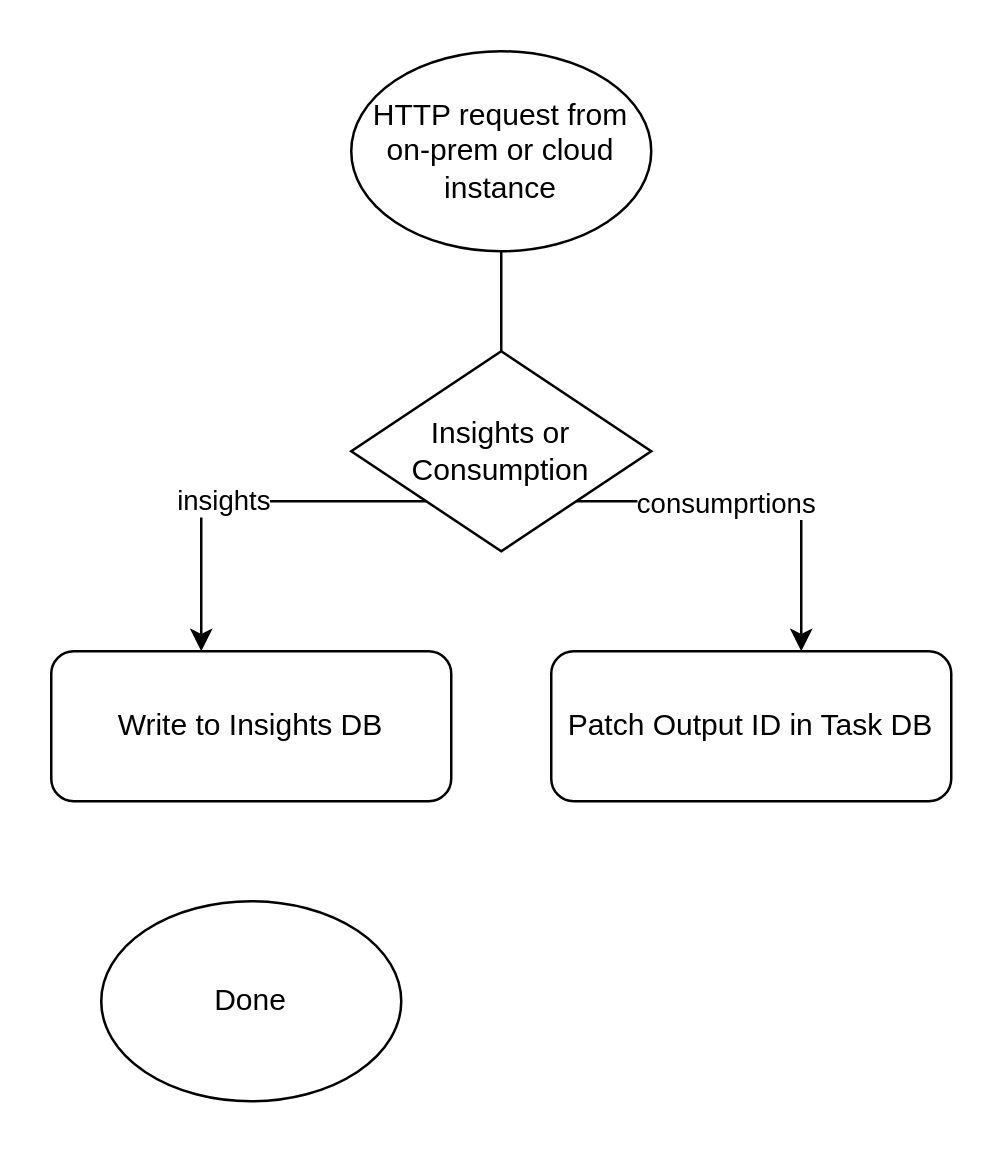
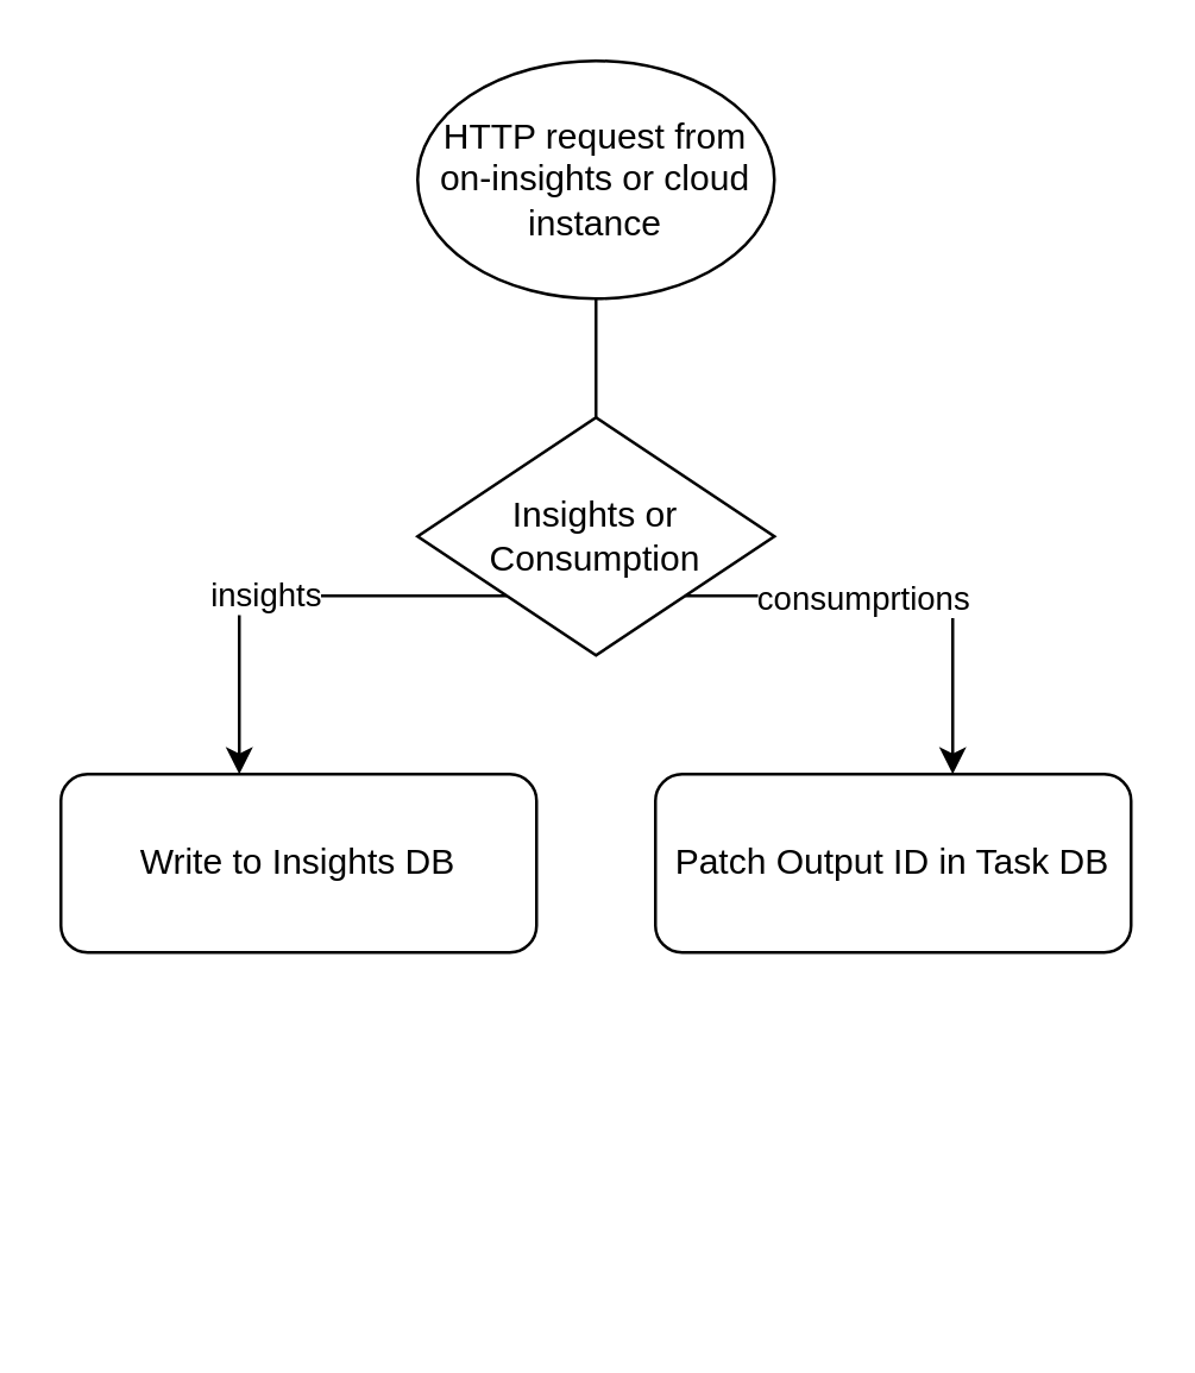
- <mxCell id="3" value="HTTP request from on-prem or cloud instance" style="ellipse;whiteSpace=wrap;html=1;" vertex="1" parent="1"><mxGeometry x="140" y="20" width="120" height="80" as="geometry" /></mxCell>
+ <mxCell id="3" value="HTTP request from on-insights or cloud instance" style="ellipse;whiteSpace=wrap;html=1;" vertex="1" parent="1"><mxGeometry x="140" y="20" width="120" height="80" as="geometry" /></mxCell>
- <mxCell id="11" value="Done" style="ellipse;whiteSpace=wrap;html=1;" vertex="1" parent="1"><mxGeometry x="40" y="360" width="120" height="80" as="geometry" /></mxCell>
